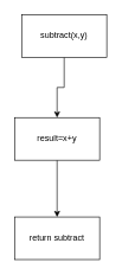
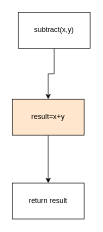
- <mxCell id="5" value="result=x+y" style="whiteSpace=wrap;html=1;" vertex="1" parent="1"><mxGeometry x="20" y="165" width="120" height="60" as="geometry" /></mxCell>
+ <mxCell id="5" value="result=x+y" style="whiteSpace=wrap;html=1;fillColor=#ffe6cc;" vertex="1" parent="1"><mxGeometry x="20" y="165" width="120" height="60" as="geometry" /></mxCell>
- <mxCell id="6" value="return subtract" style="whiteSpace=wrap;html=1;" vertex="1" parent="1"><mxGeometry x="20" y="305" width="120" height="60" as="geometry" /></mxCell>
+ <mxCell id="6" value="return result" style="whiteSpace=wrap;html=1;" vertex="1" parent="1"><mxGeometry x="20" y="305" width="120" height="60" as="geometry" /></mxCell>
